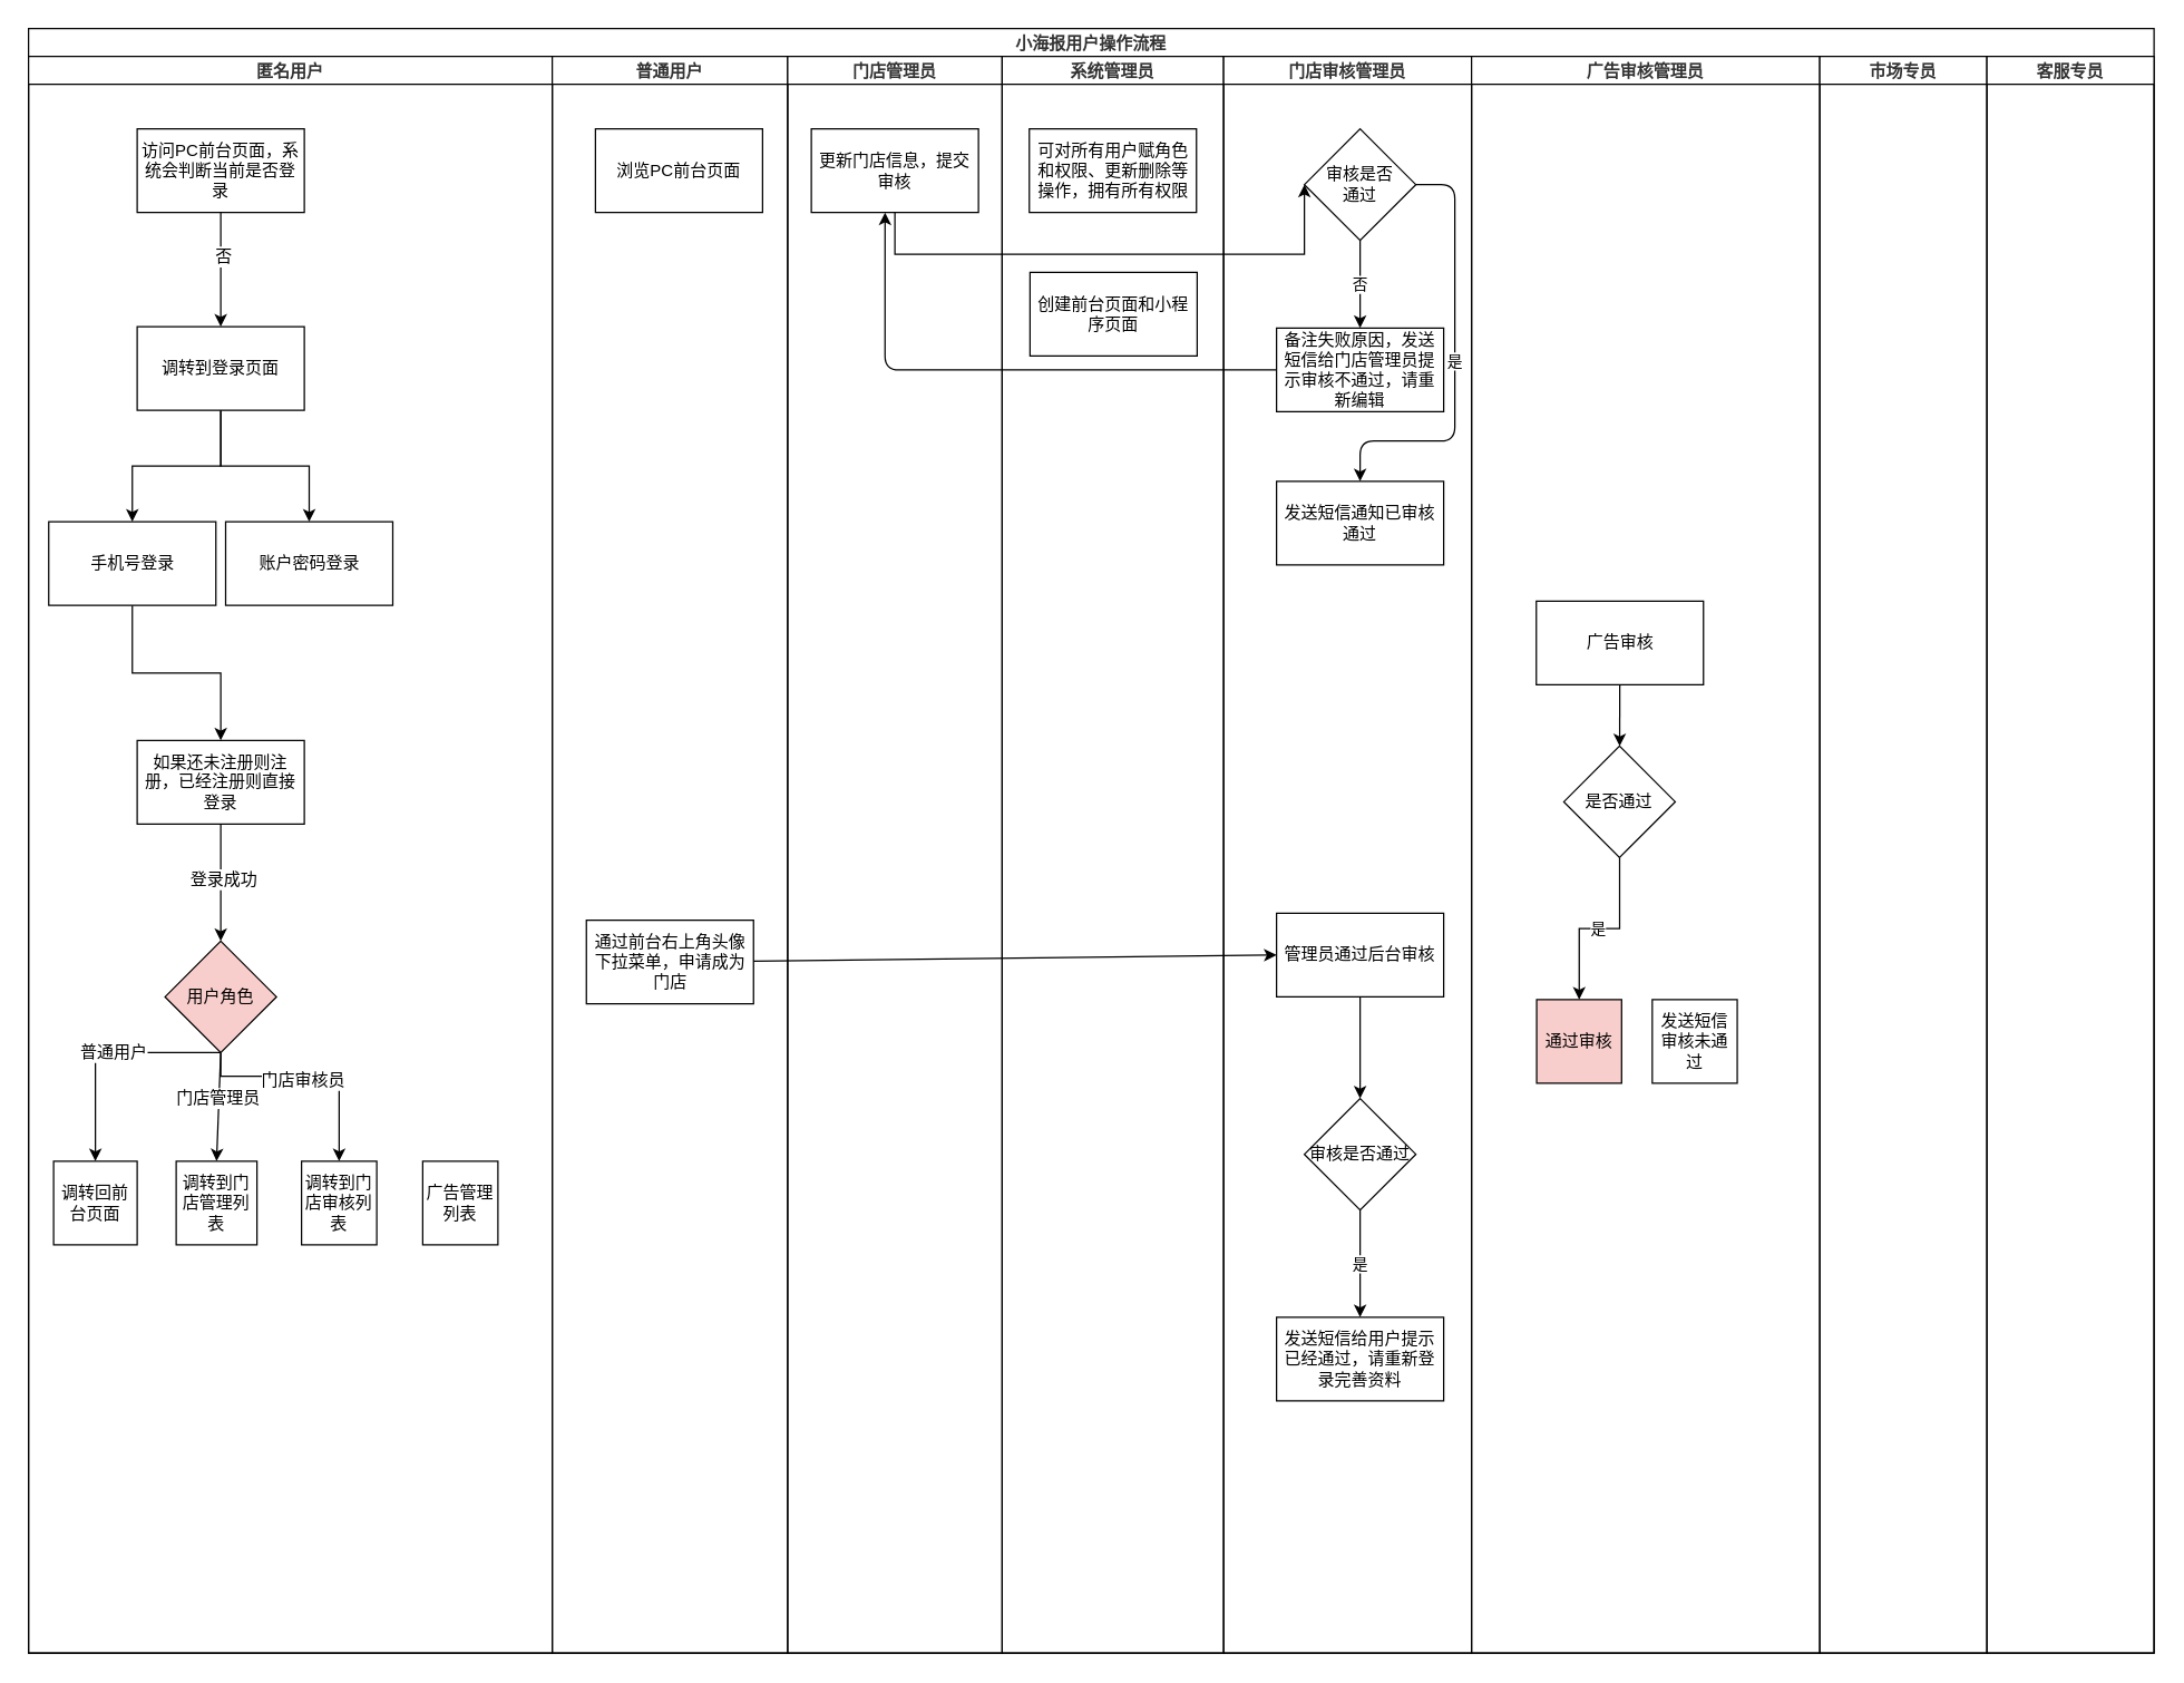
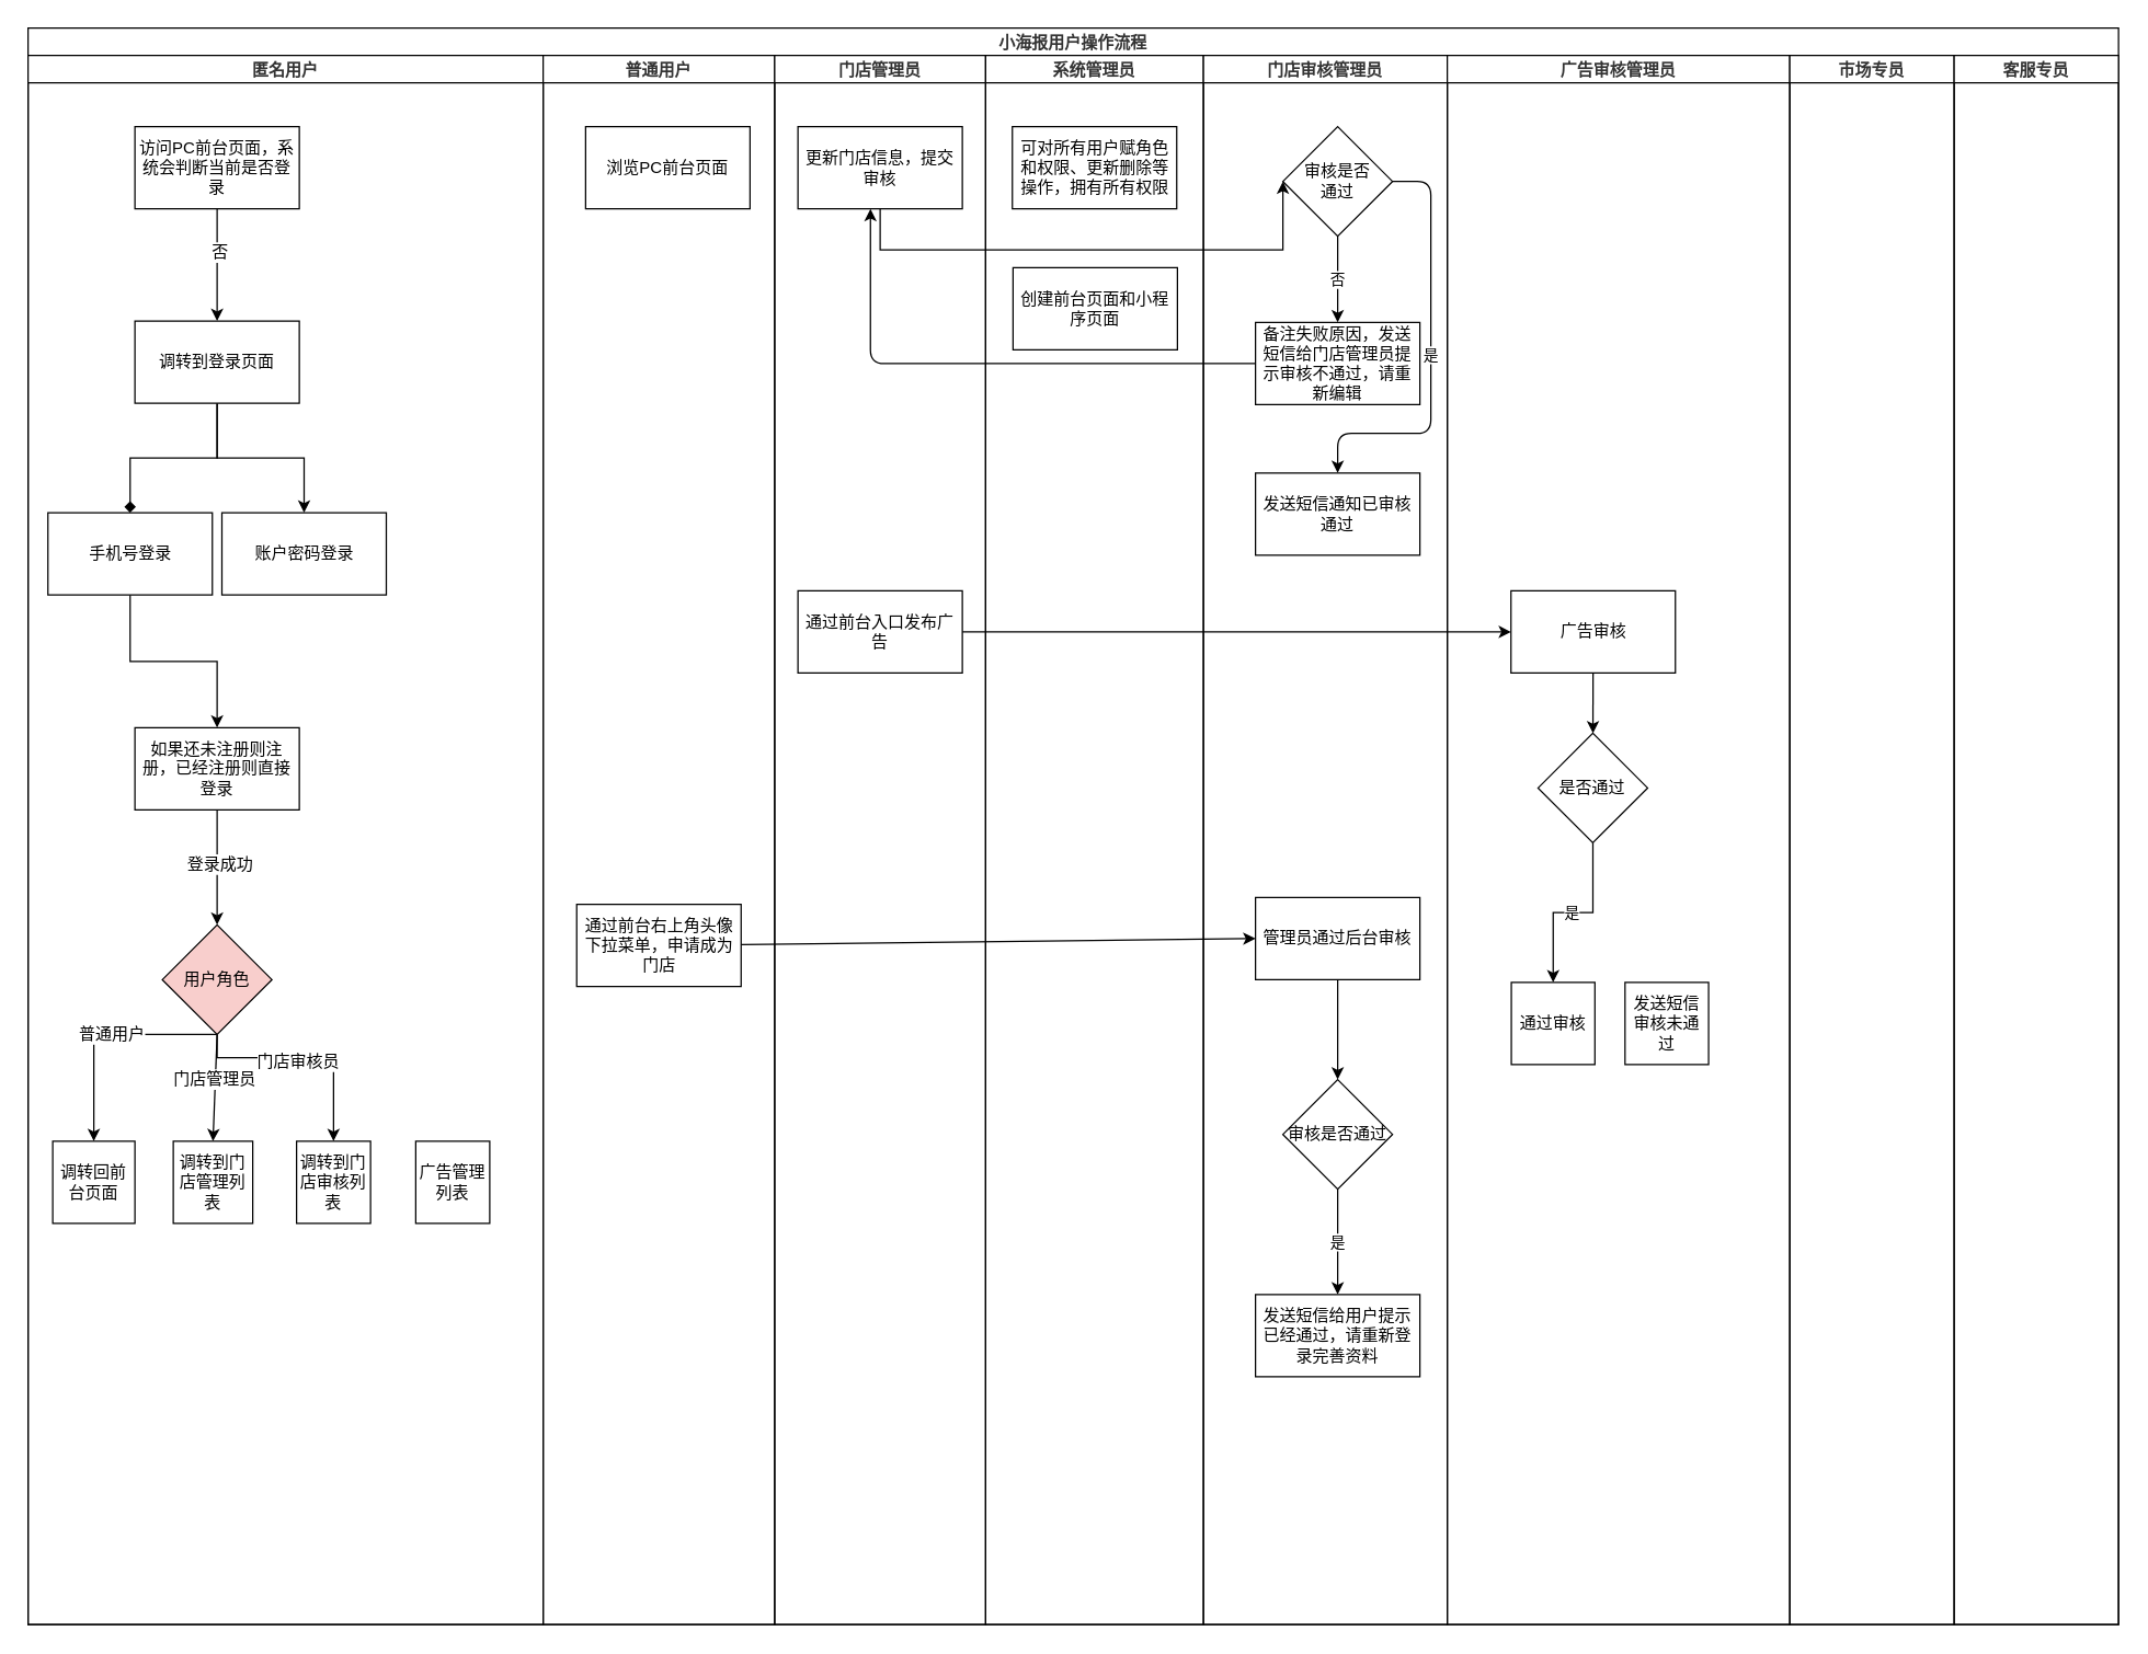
- <mxCell id="7" value="" style="edgeStyle=orthogonalEdgeStyle;rounded=0;orthogonalLoop=1;jettySize=auto;html=1;" parent="3" source="9" target="16" edge="1"><mxGeometry relative="1" as="geometry" /></mxCell>
+ <mxCell id="7" value="" style="edgeStyle=orthogonalEdgeStyle;rounded=0;orthogonalLoop=1;jettySize=auto;html=1;endArrow=diamond;" parent="3" source="9" target="16" edge="1"><mxGeometry relative="1" as="geometry" /></mxCell>
+ <mxCell id="33" value="通过前台入口发布广告" style="rounded=0;whiteSpace=wrap;html=1;" parent="31" vertex="1"><mxGeometry x="17" y="391" width="120" height="60" as="geometry" /></mxCell>
+ <mxCell id="60" value="" style="endArrow=classic;html=1;exitX=1;exitY=0.5;exitDx=0;exitDy=0;entryX=0;entryY=0.5;entryDx=0;entryDy=0;" parent="2" source="33" target="50" edge="1"><mxGeometry width="50" height="50" relative="1" as="geometry"><mxPoint x="714" y="468" as="sourcePoint" /><mxPoint x="764" y="418" as="targetPoint" /></mxGeometry></mxCell>
- <mxCell id="53" value="通过审核" style="rounded=0;whiteSpace=wrap;html=1;flipV=1;fillColor=#f8cecc;" parent="48" vertex="1"><mxGeometry x="46.75" y="677" width="61" height="60" as="geometry" /></mxCell>
+ <mxCell id="53" value="通过审核" style="rounded=0;whiteSpace=wrap;html=1;flipV=1;" parent="48" vertex="1"><mxGeometry x="46.75" y="677" width="61" height="60" as="geometry" /></mxCell>
